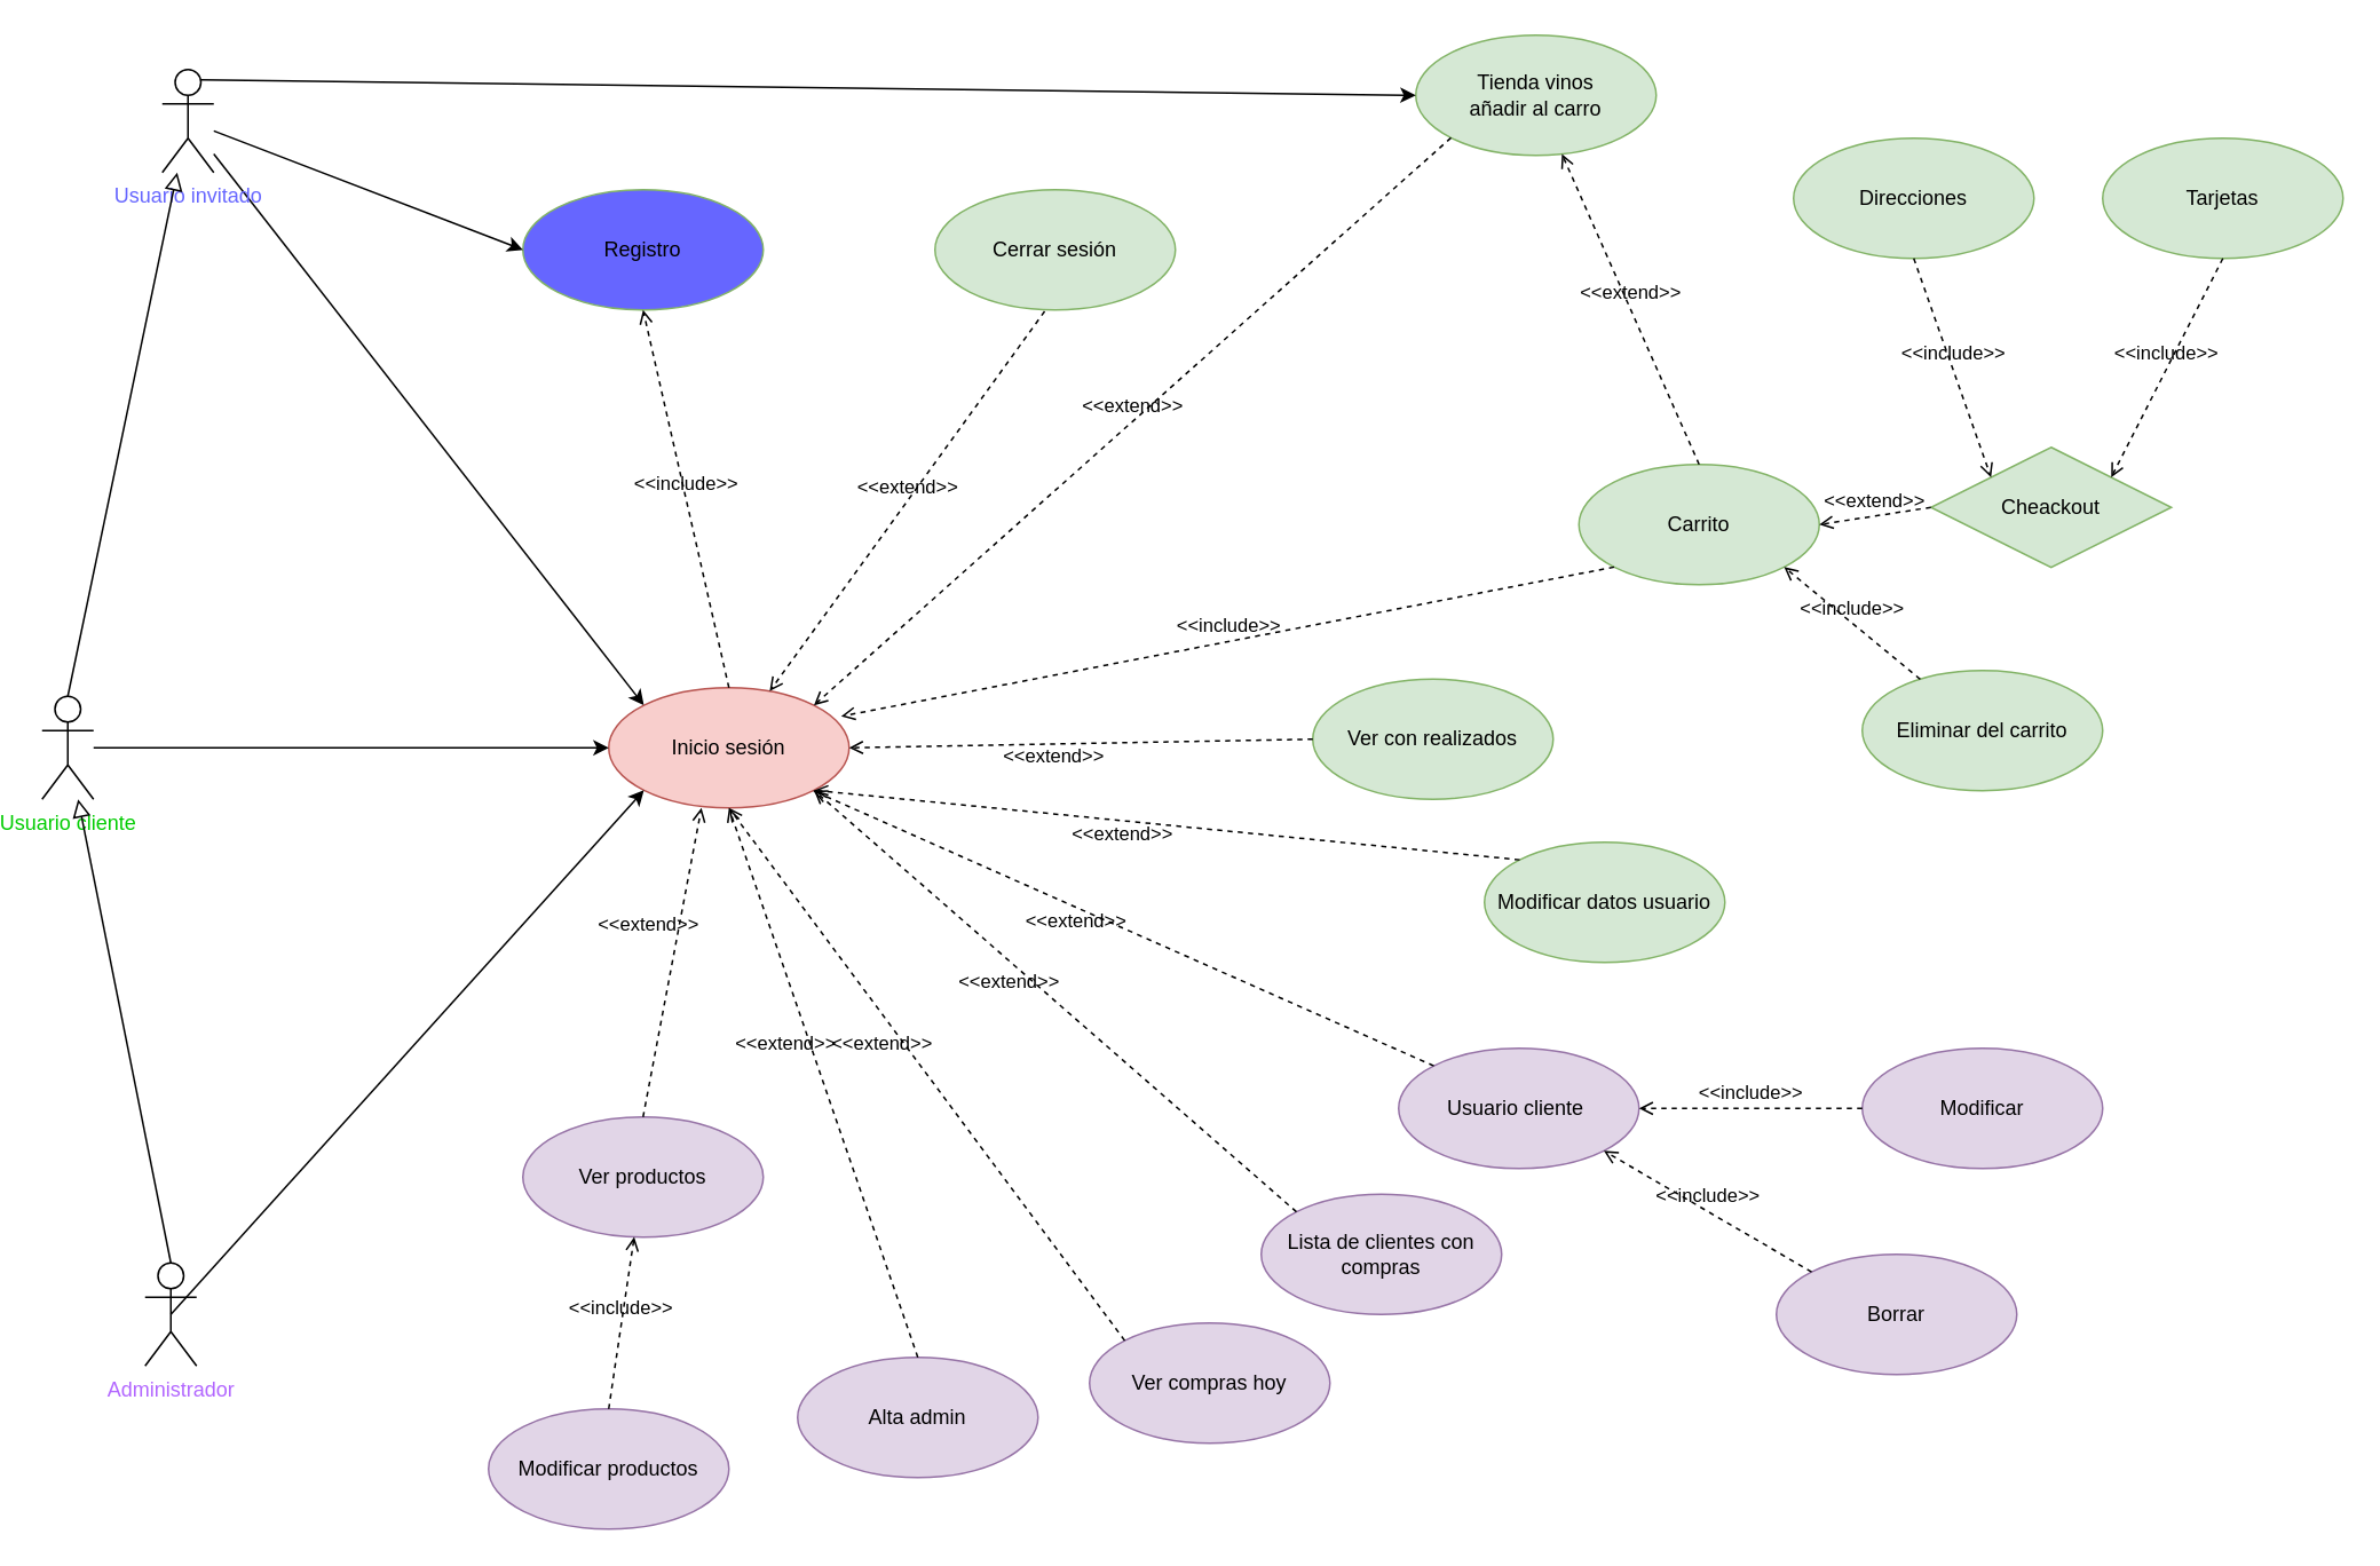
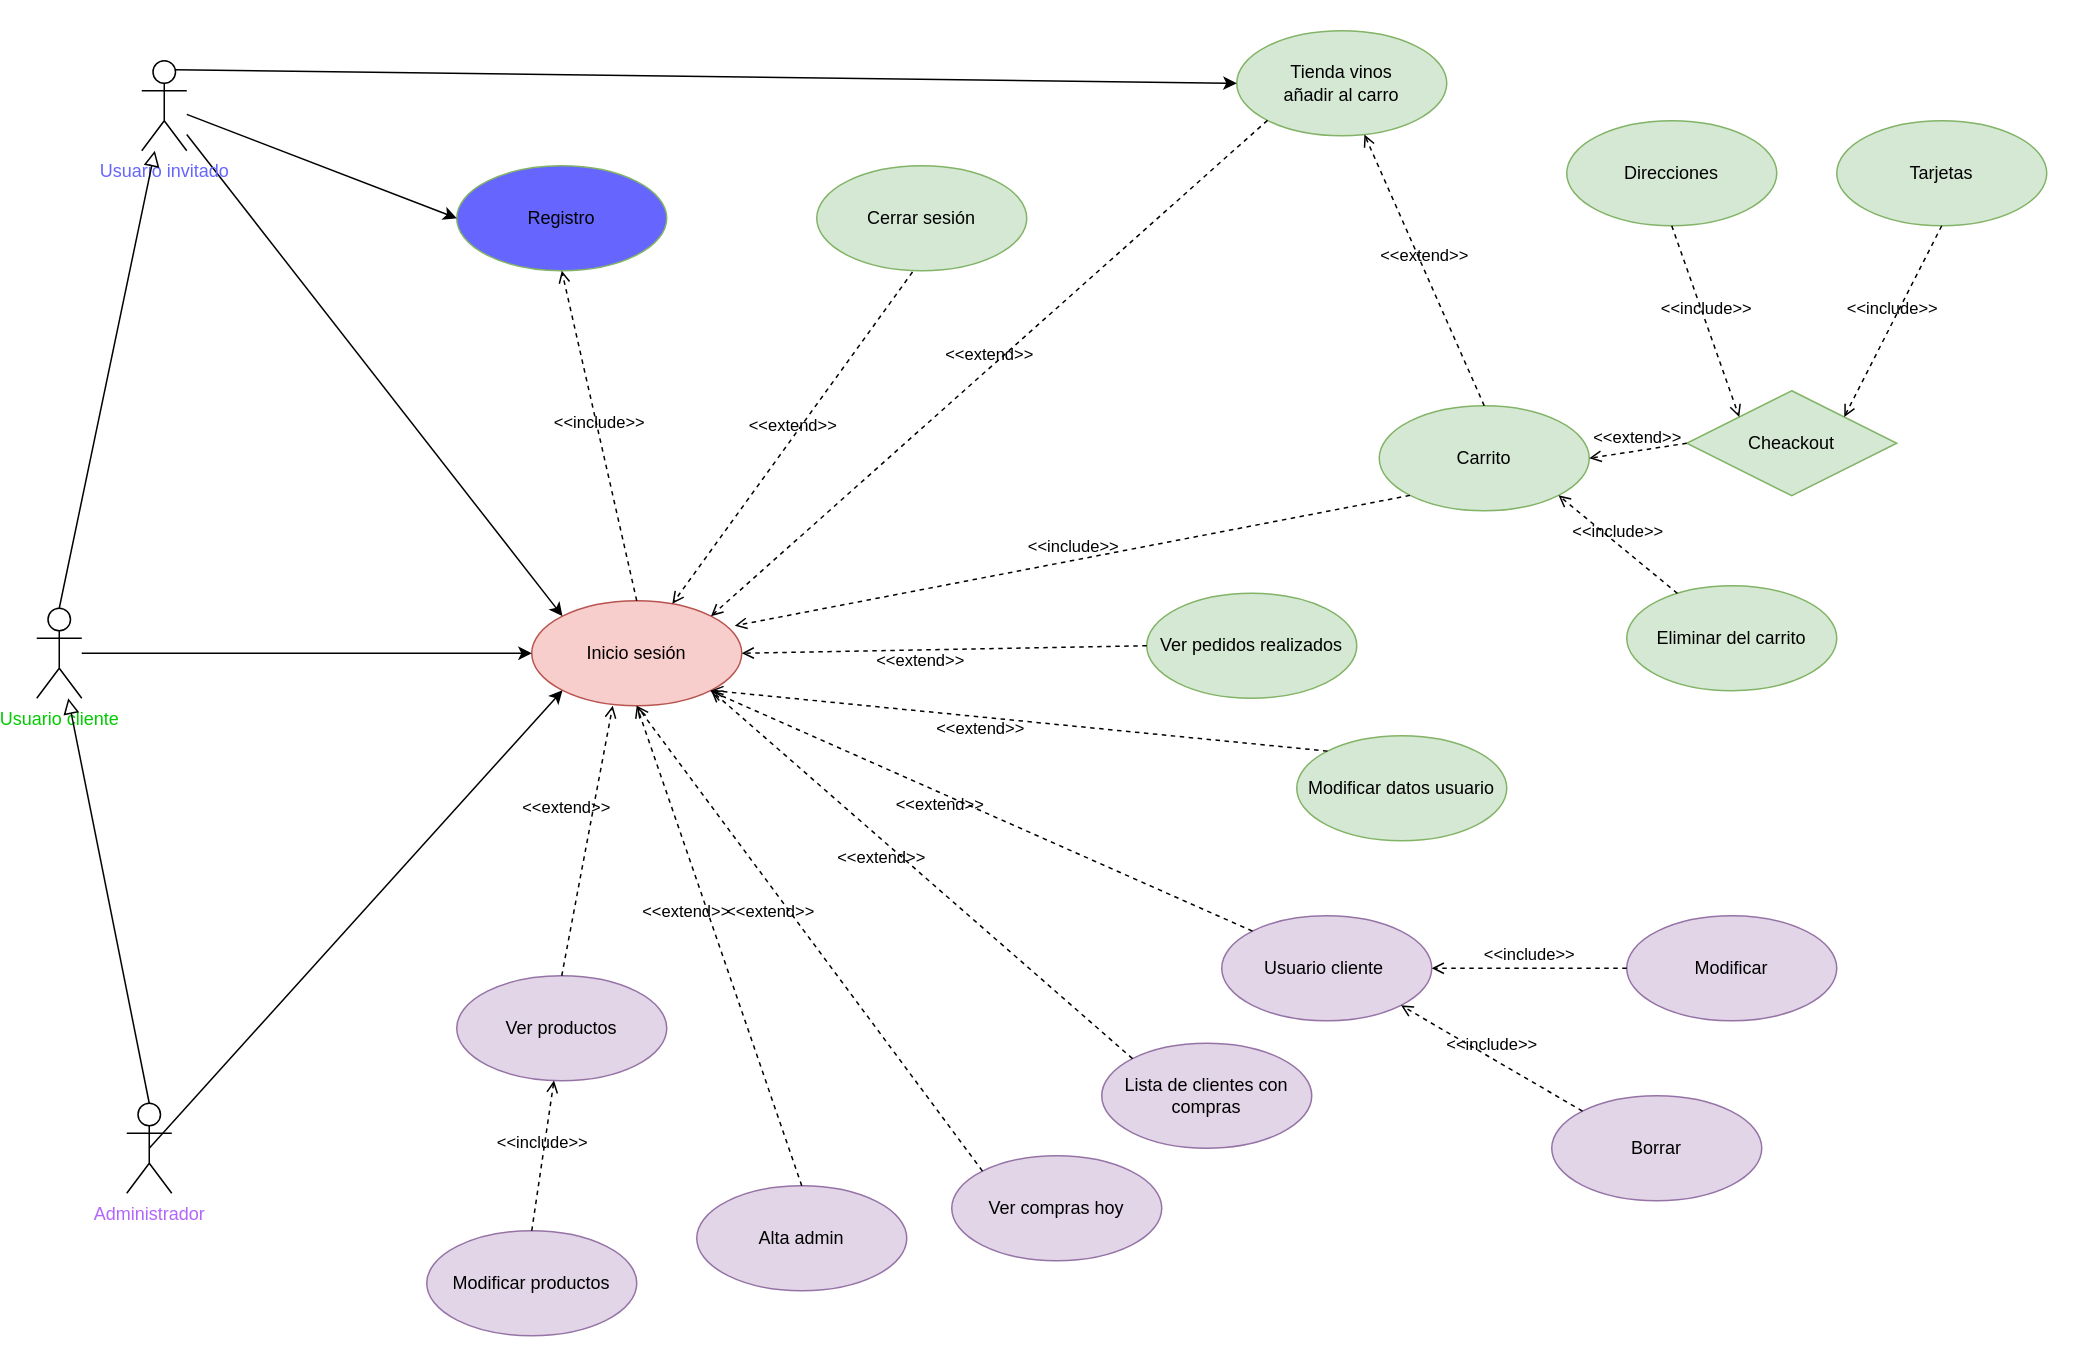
- <mxCell id="23" value="Ver con realizados" style="ellipse;whiteSpace=wrap;html=1;fillColor=#d5e8d4;strokeColor=#82b366;" parent="1" vertex="1"><mxGeometry x="760" y="395" width="140" height="70" as="geometry" /></mxCell>
+ <mxCell id="23" value="Ver pedidos realizados" style="ellipse;whiteSpace=wrap;html=1;fillColor=#d5e8d4;strokeColor=#82b366;" parent="1" vertex="1"><mxGeometry x="760" y="395" width="140" height="70" as="geometry" /></mxCell>
